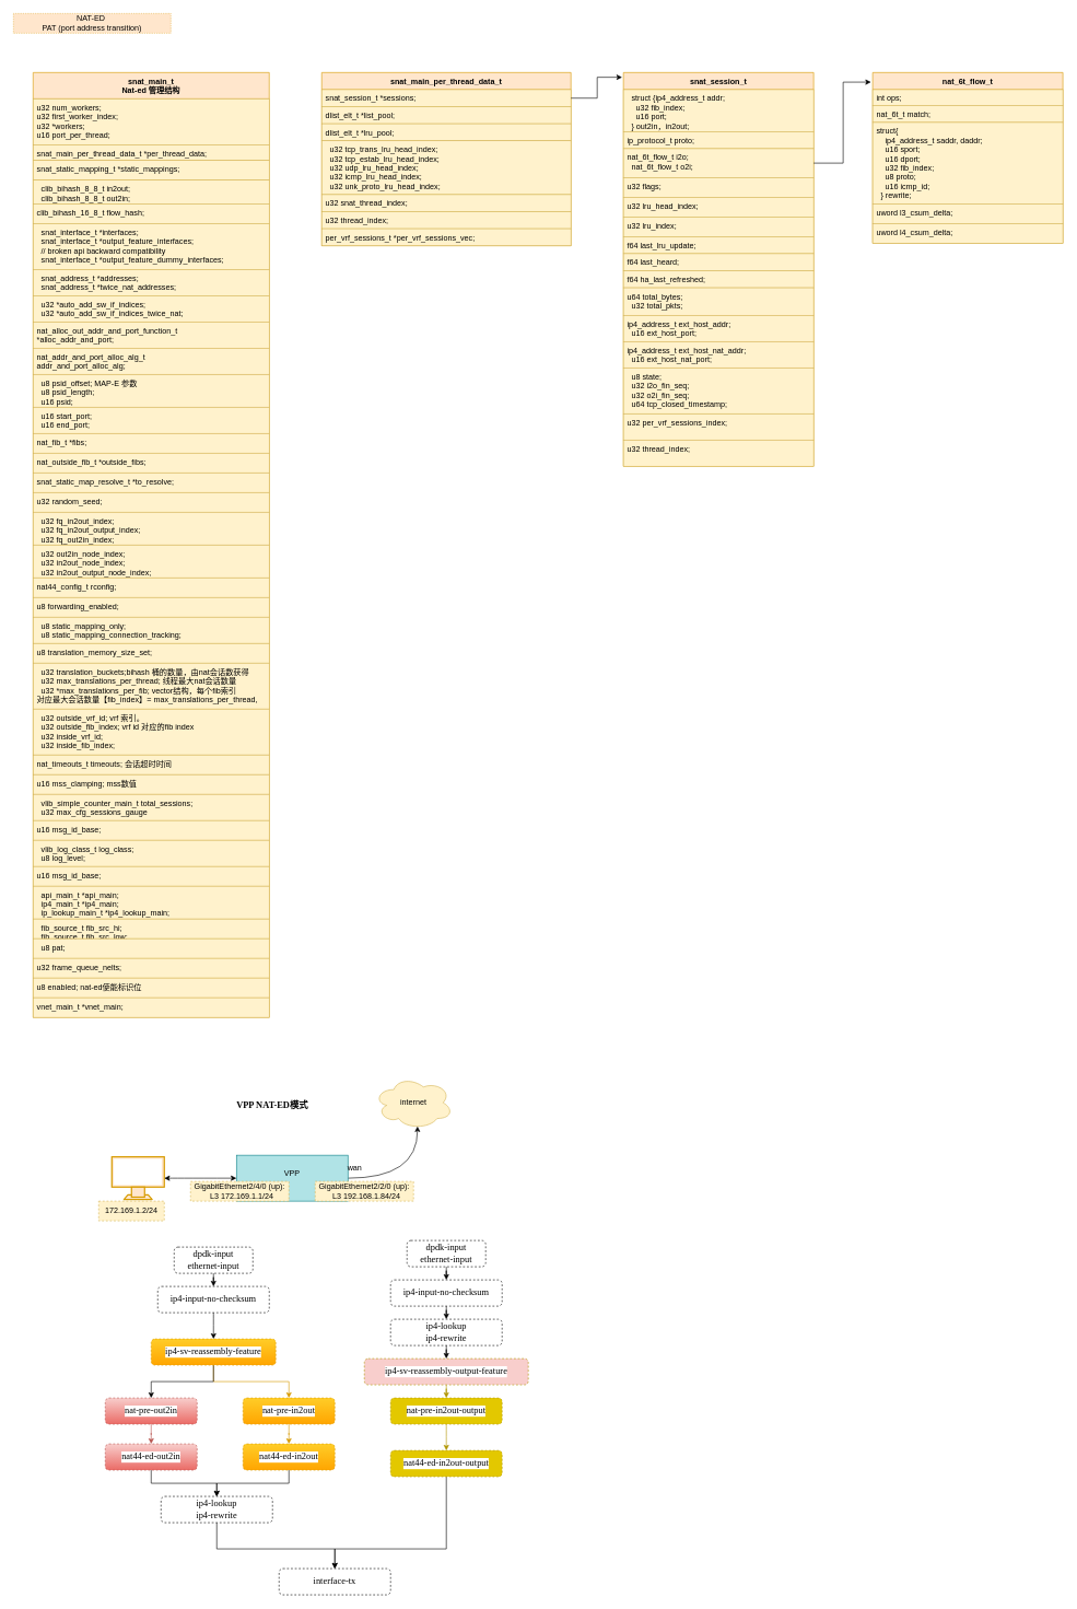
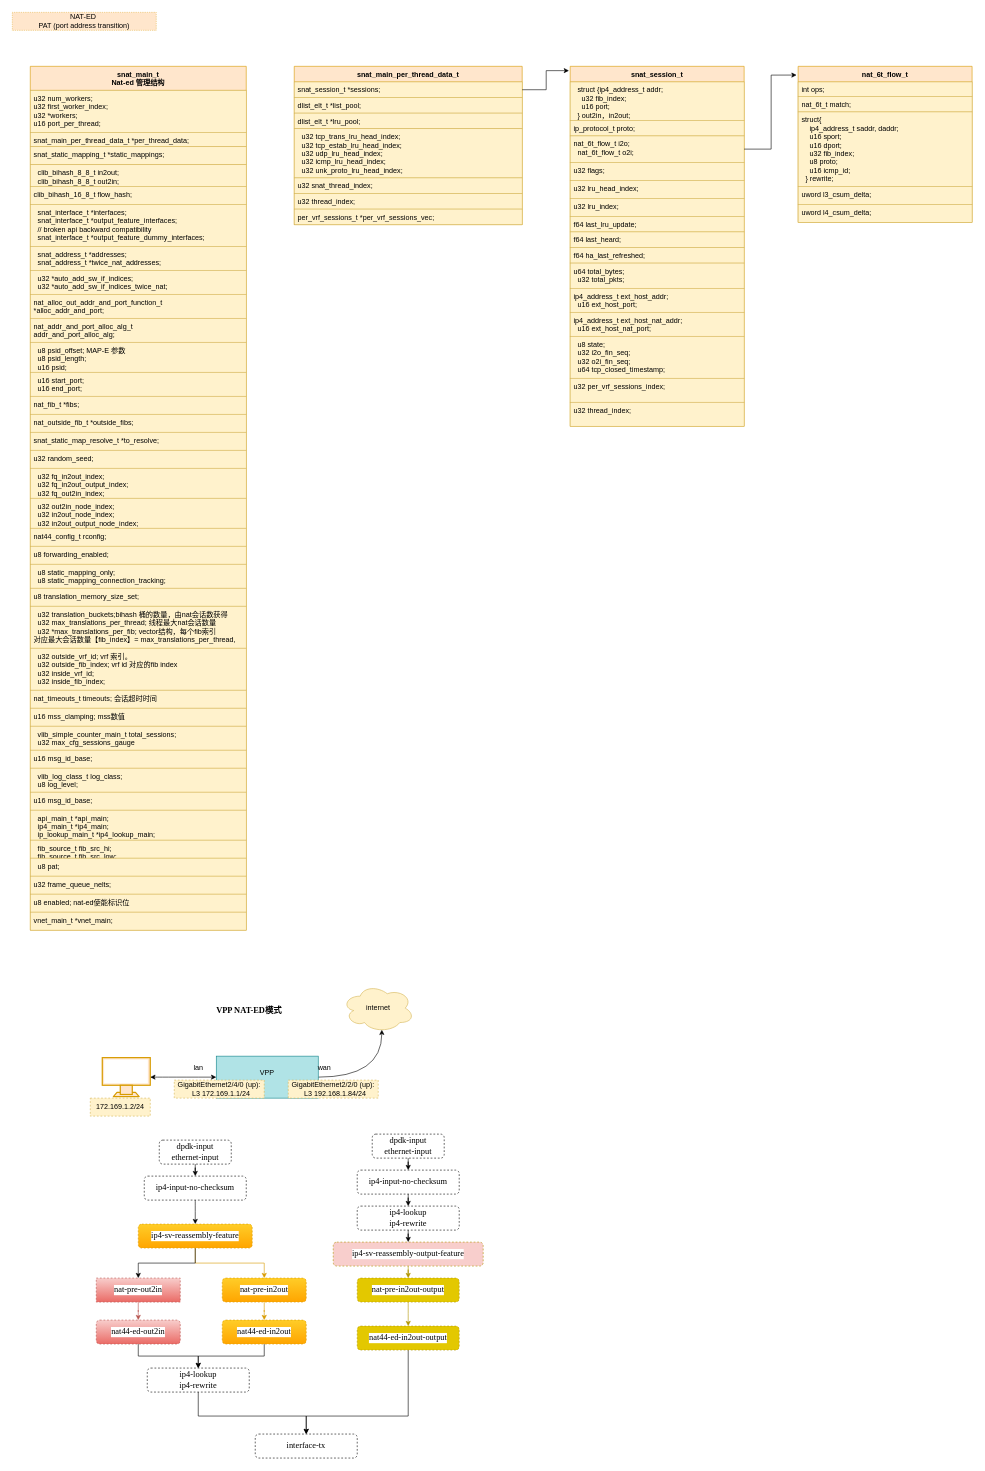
+ <mxCell id="56" value="lan" style="text;html=1;align=center;verticalAlign=middle;resizable=0;points=[];autosize=1;strokeColor=none;fillColor=none;" parent="1" vertex="1"><mxGeometry x="315" y="1770" width="30" height="20" as="geometry" /></mxCell>
- <mxCell id="86" value="nat-pre-out2in" style="rounded=1;whiteSpace=wrap;html=1;shadow=0;glass=0;dashed=1;labelBackgroundColor=default;labelBorderColor=none;sketch=0;fontFamily=Comic Sans MS;fontSize=14;strokeColor=#b85450;fillColor=#f8cecc;gradientColor=#ea6b66;" parent="1" vertex="1"><mxGeometry x="160" y="2130" width="140" height="40" as="geometry" /></mxCell>
+ <mxCell id="86" value="nat-pre-out2in" style="whiteSpace=wrap;html=1;shadow=0;glass=0;dashed=1;labelBackgroundColor=default;labelBorderColor=none;sketch=0;fontFamily=Comic Sans MS;fontSize=14;strokeColor=#b85450;fillColor=#f8cecc;gradientColor=#ea6b66;rounded=0;" parent="1" vertex="1"><mxGeometry x="160" y="2130" width="140" height="40" as="geometry" /></mxCell>
